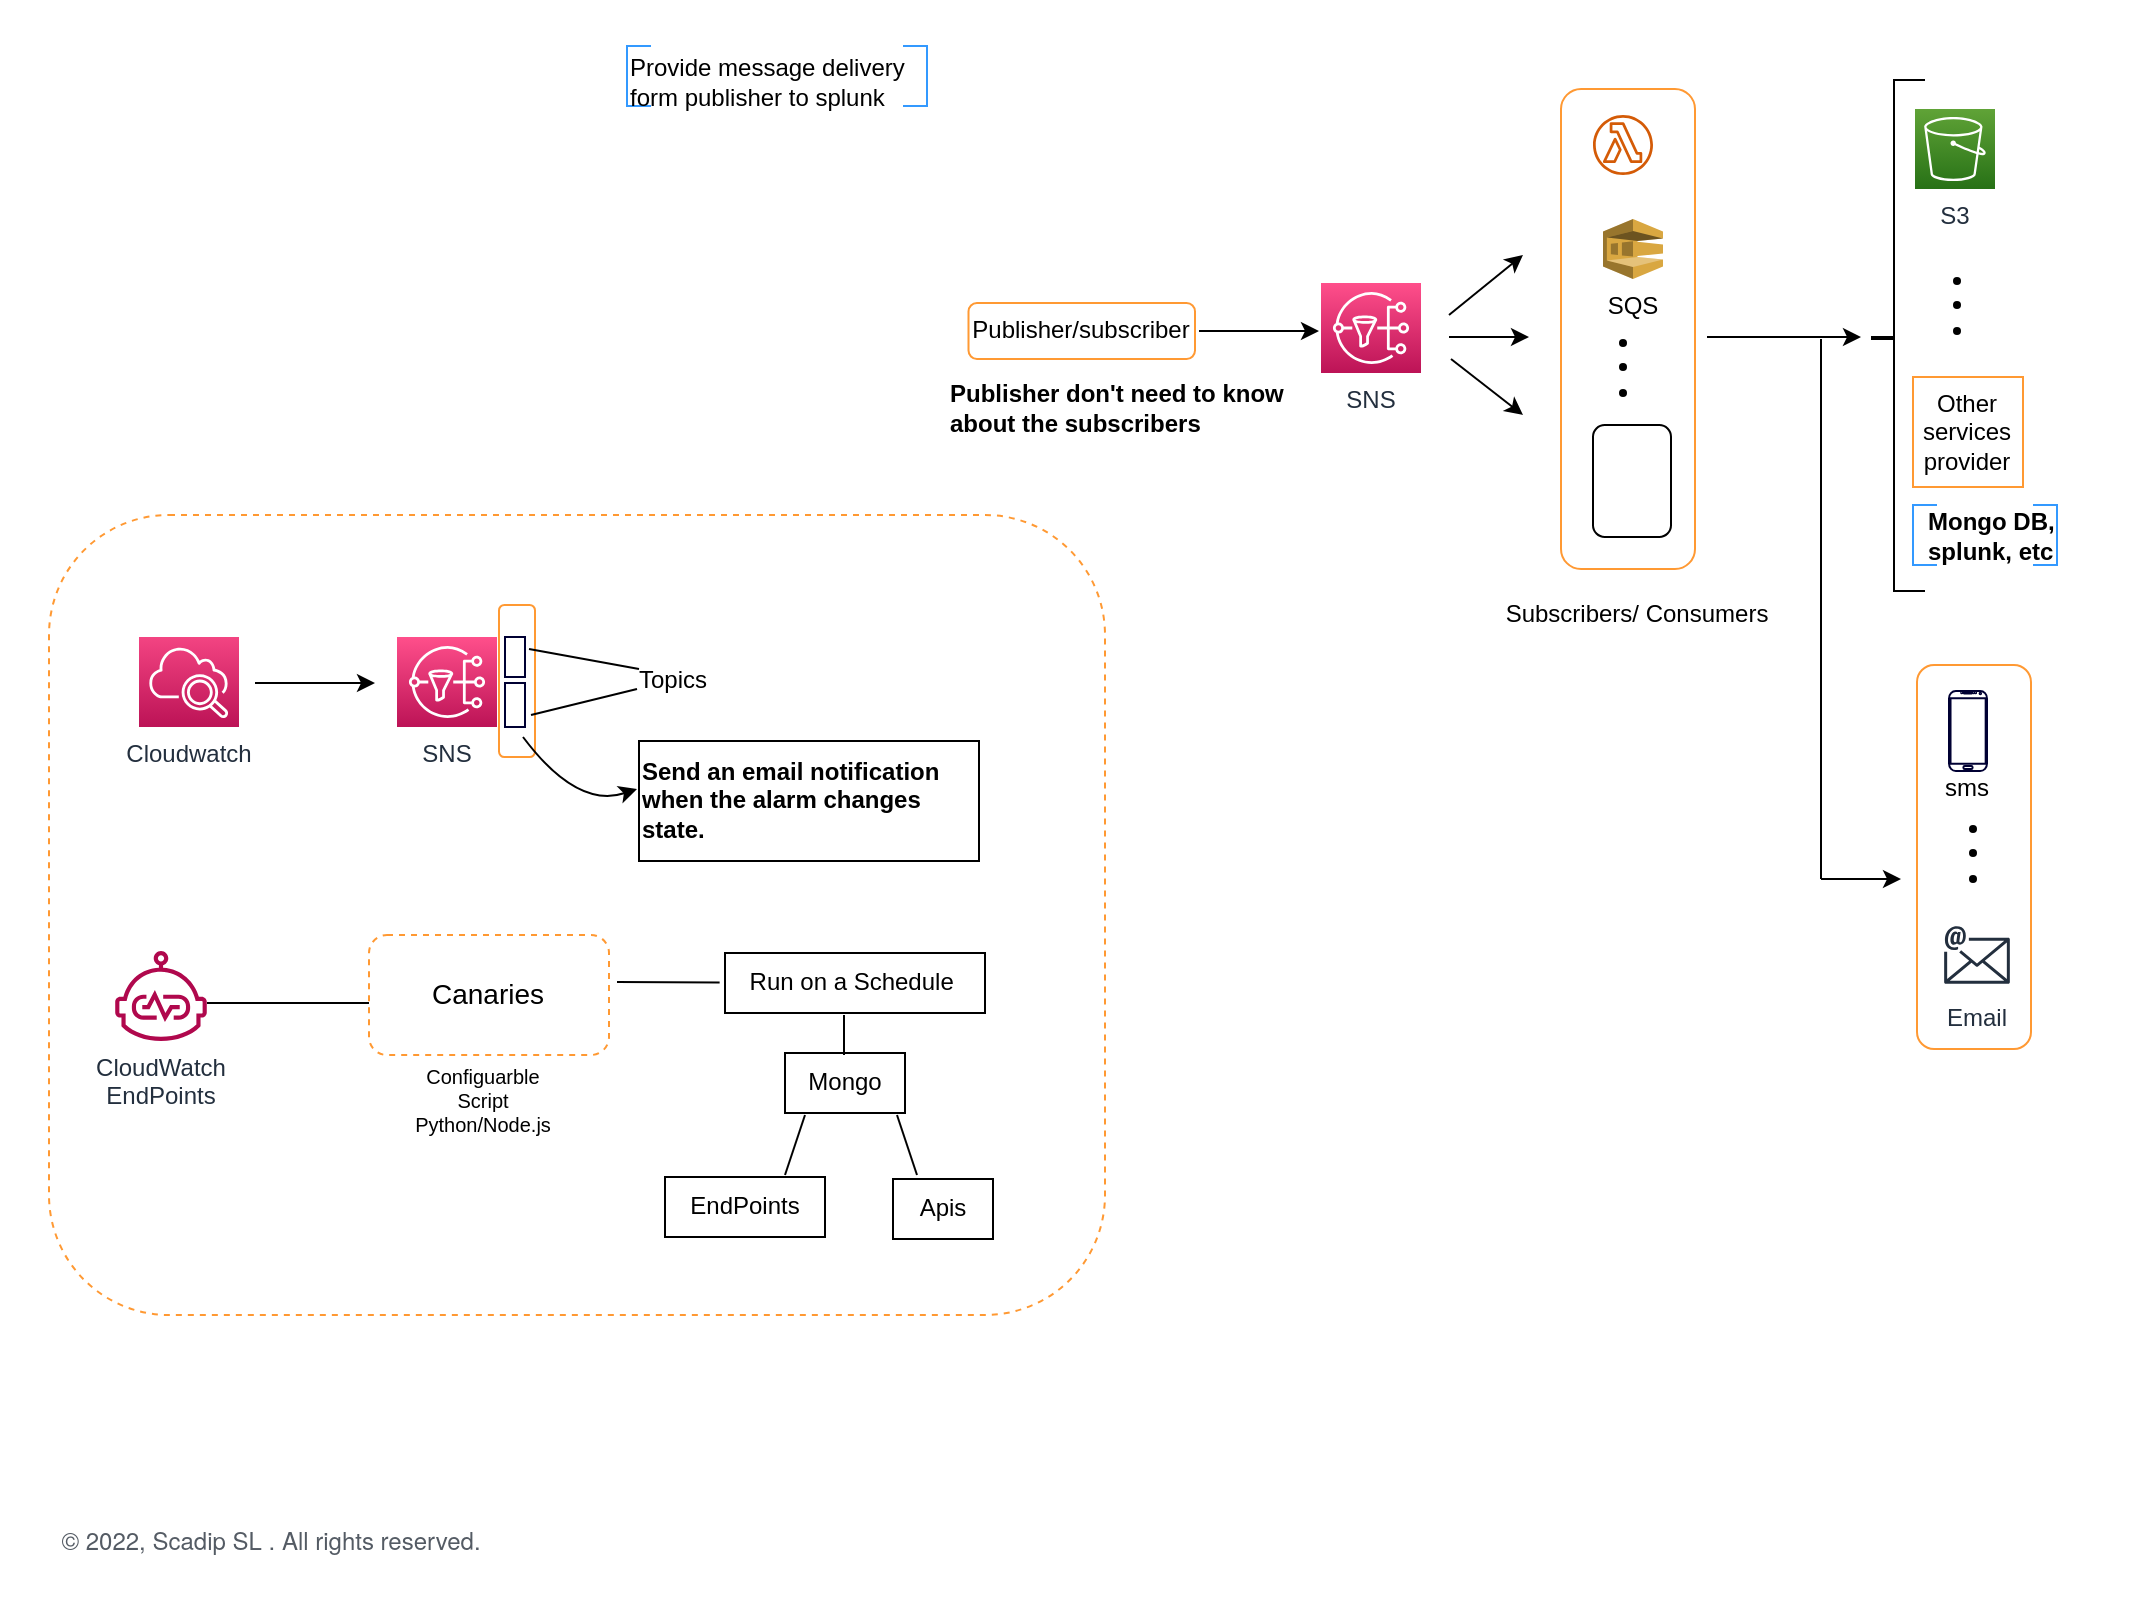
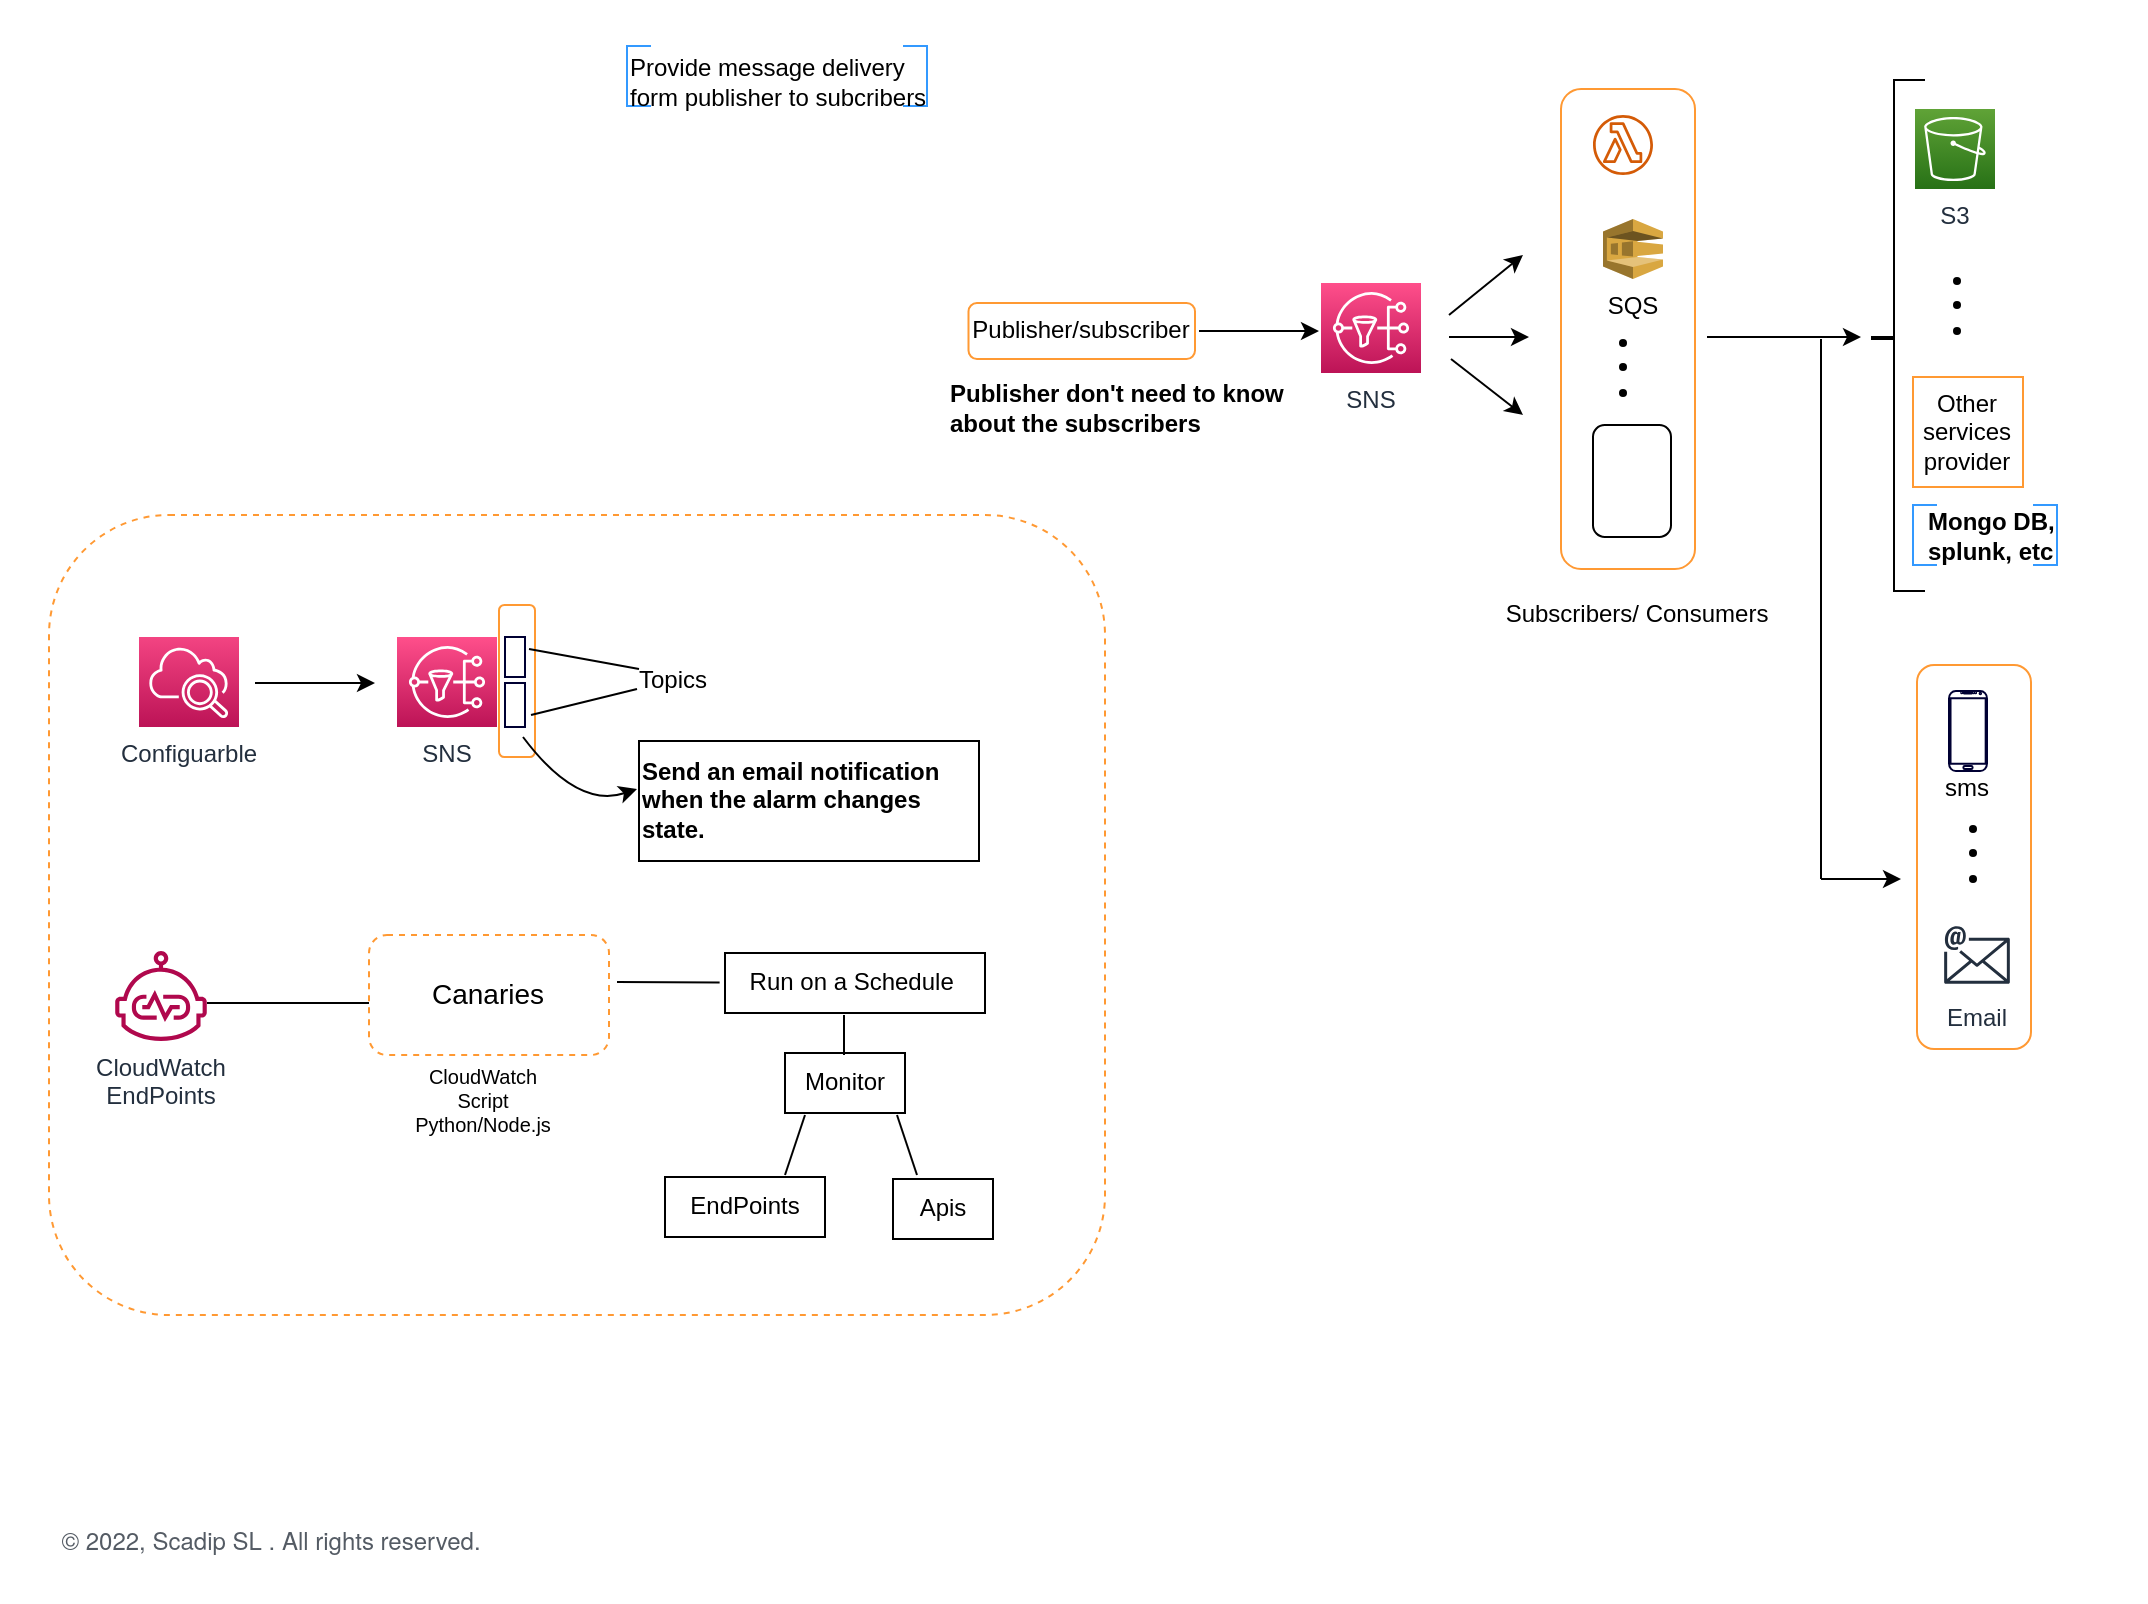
- <mxCell id="5" value="Provide message delivery&lt;br&gt;form publisher to splunk" style="text;html=1;align=left;verticalAlign=middle;resizable=0;points=[];autosize=1;strokeColor=none;fillColor=none;" parent="1" vertex="1"><mxGeometry x="313" y="20.5" width="170" height="40" as="geometry" /></mxCell>
+ <mxCell id="5" value="Provide message delivery&lt;br&gt;form publisher to subcribers" style="text;html=1;align=left;verticalAlign=middle;resizable=0;points=[];autosize=1;strokeColor=none;fillColor=none;" parent="1" vertex="1"><mxGeometry x="313" y="20.5" width="170" height="40" as="geometry" /></mxCell>
- <mxCell id="47" value="Cloudwatch" style="sketch=0;points=[[0,0,0],[0.25,0,0],[0.5,0,0],[0.75,0,0],[1,0,0],[0,1,0],[0.25,1,0],[0.5,1,0],[0.75,1,0],[1,1,0],[0,0.25,0],[0,0.5,0],[0,0.75,0],[1,0.25,0],[1,0.5,0],[1,0.75,0]];points=[[0,0,0],[0.25,0,0],[0.5,0,0],[0.75,0,0],[1,0,0],[0,1,0],[0.25,1,0],[0.5,1,0],[0.75,1,0],[1,1,0],[0,0.25,0],[0,0.5,0],[0,0.75,0],[1,0.25,0],[1,0.5,0],[1,0.75,0]];outlineConnect=0;fontColor=#232F3E;gradientColor=#F34482;gradientDirection=north;fillColor=#BC1356;strokeColor=#ffffff;dashed=0;verticalLabelPosition=bottom;verticalAlign=top;align=center;html=1;fontSize=12;fontStyle=0;shape=mxgraph.aws4.resourceIcon;resIcon=mxgraph.aws4.cloudwatch_2;" parent="1" vertex="1"><mxGeometry x="69" y="318" width="50" height="45" as="geometry" /></mxCell>
+ <mxCell id="47" value="Configuarble" style="sketch=0;points=[[0,0,0],[0.25,0,0],[0.5,0,0],[0.75,0,0],[1,0,0],[0,1,0],[0.25,1,0],[0.5,1,0],[0.75,1,0],[1,1,0],[0,0.25,0],[0,0.5,0],[0,0.75,0],[1,0.25,0],[1,0.5,0],[1,0.75,0]];points=[[0,0,0],[0.25,0,0],[0.5,0,0],[0.75,0,0],[1,0,0],[0,1,0],[0.25,1,0],[0.5,1,0],[0.75,1,0],[1,1,0],[0,0.25,0],[0,0.5,0],[0,0.75,0],[1,0.25,0],[1,0.5,0],[1,0.75,0]];outlineConnect=0;fontColor=#232F3E;gradientColor=#F34482;gradientDirection=north;fillColor=#BC1356;strokeColor=#ffffff;dashed=0;verticalLabelPosition=bottom;verticalAlign=top;align=center;html=1;fontSize=12;fontStyle=0;shape=mxgraph.aws4.resourceIcon;resIcon=mxgraph.aws4.cloudwatch_2;" parent="1" vertex="1"><mxGeometry x="69" y="318" width="50" height="45" as="geometry" /></mxCell>
- <mxCell id="64" value="Mongo" style="text;html=1;align=center;verticalAlign=middle;resizable=0;points=[];autosize=1;strokeColor=default;fillColor=none;fontSize=12;" vertex="1" parent="1"><mxGeometry x="392" y="526" width="60" height="30" as="geometry" /></mxCell>
+ <mxCell id="64" value="Monitor" style="text;html=1;align=center;verticalAlign=middle;resizable=0;points=[];autosize=1;strokeColor=default;fillColor=none;fontSize=12;" vertex="1" parent="1"><mxGeometry x="392" y="526" width="60" height="30" as="geometry" /></mxCell>
- <mxCell id="62" value="Configuarble&lt;br&gt;Script&lt;br&gt;Python/Node.js" style="text;html=1;align=center;verticalAlign=middle;resizable=0;points=[];autosize=1;strokeColor=none;fillColor=none;fontSize=10;" vertex="1" parent="1"><mxGeometry x="196" y="525" width="90" height="50" as="geometry" /></mxCell>
+ <mxCell id="62" value="CloudWatch&lt;br&gt;Script&lt;br&gt;Python/Node.js" style="text;html=1;align=center;verticalAlign=middle;resizable=0;points=[];autosize=1;strokeColor=none;fillColor=none;fontSize=10;" vertex="1" parent="1"><mxGeometry x="196" y="525" width="90" height="50" as="geometry" /></mxCell>
